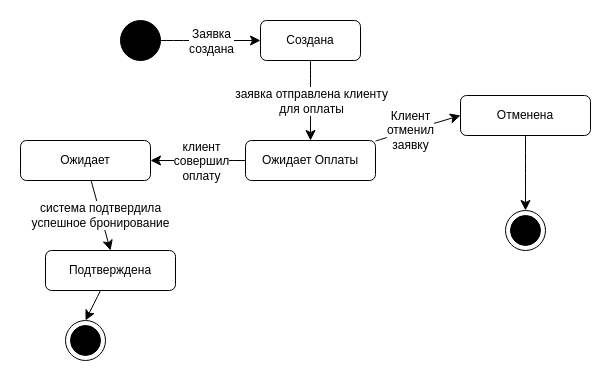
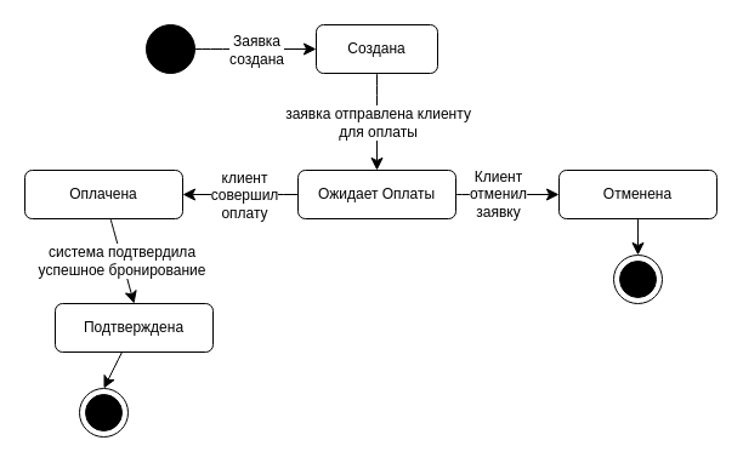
- <mxCell id="14" value="Отменена" style="shape=rect;rounded=1;html=1;whiteSpace=wrap;align=center;" vertex="1" parent="1"><mxGeometry x="460" y="95" width="130" height="40" as="geometry" /></mxCell>
+ <mxCell id="14" value="Отменена" style="shape=rect;rounded=1;html=1;whiteSpace=wrap;align=center;" vertex="1" parent="1"><mxGeometry x="460" y="140" width="130" height="40" as="geometry" /></mxCell>
- <mxCell id="13" value="Ожидает" style="shape=rect;rounded=1;html=1;whiteSpace=wrap;align=center;" vertex="1" parent="1"><mxGeometry x="20" y="140" width="130" height="40" as="geometry" /></mxCell>
+ <mxCell id="13" value="Оплачена" style="shape=rect;rounded=1;html=1;whiteSpace=wrap;align=center;" vertex="1" parent="1"><mxGeometry x="20" y="140" width="130" height="40" as="geometry" /></mxCell>
